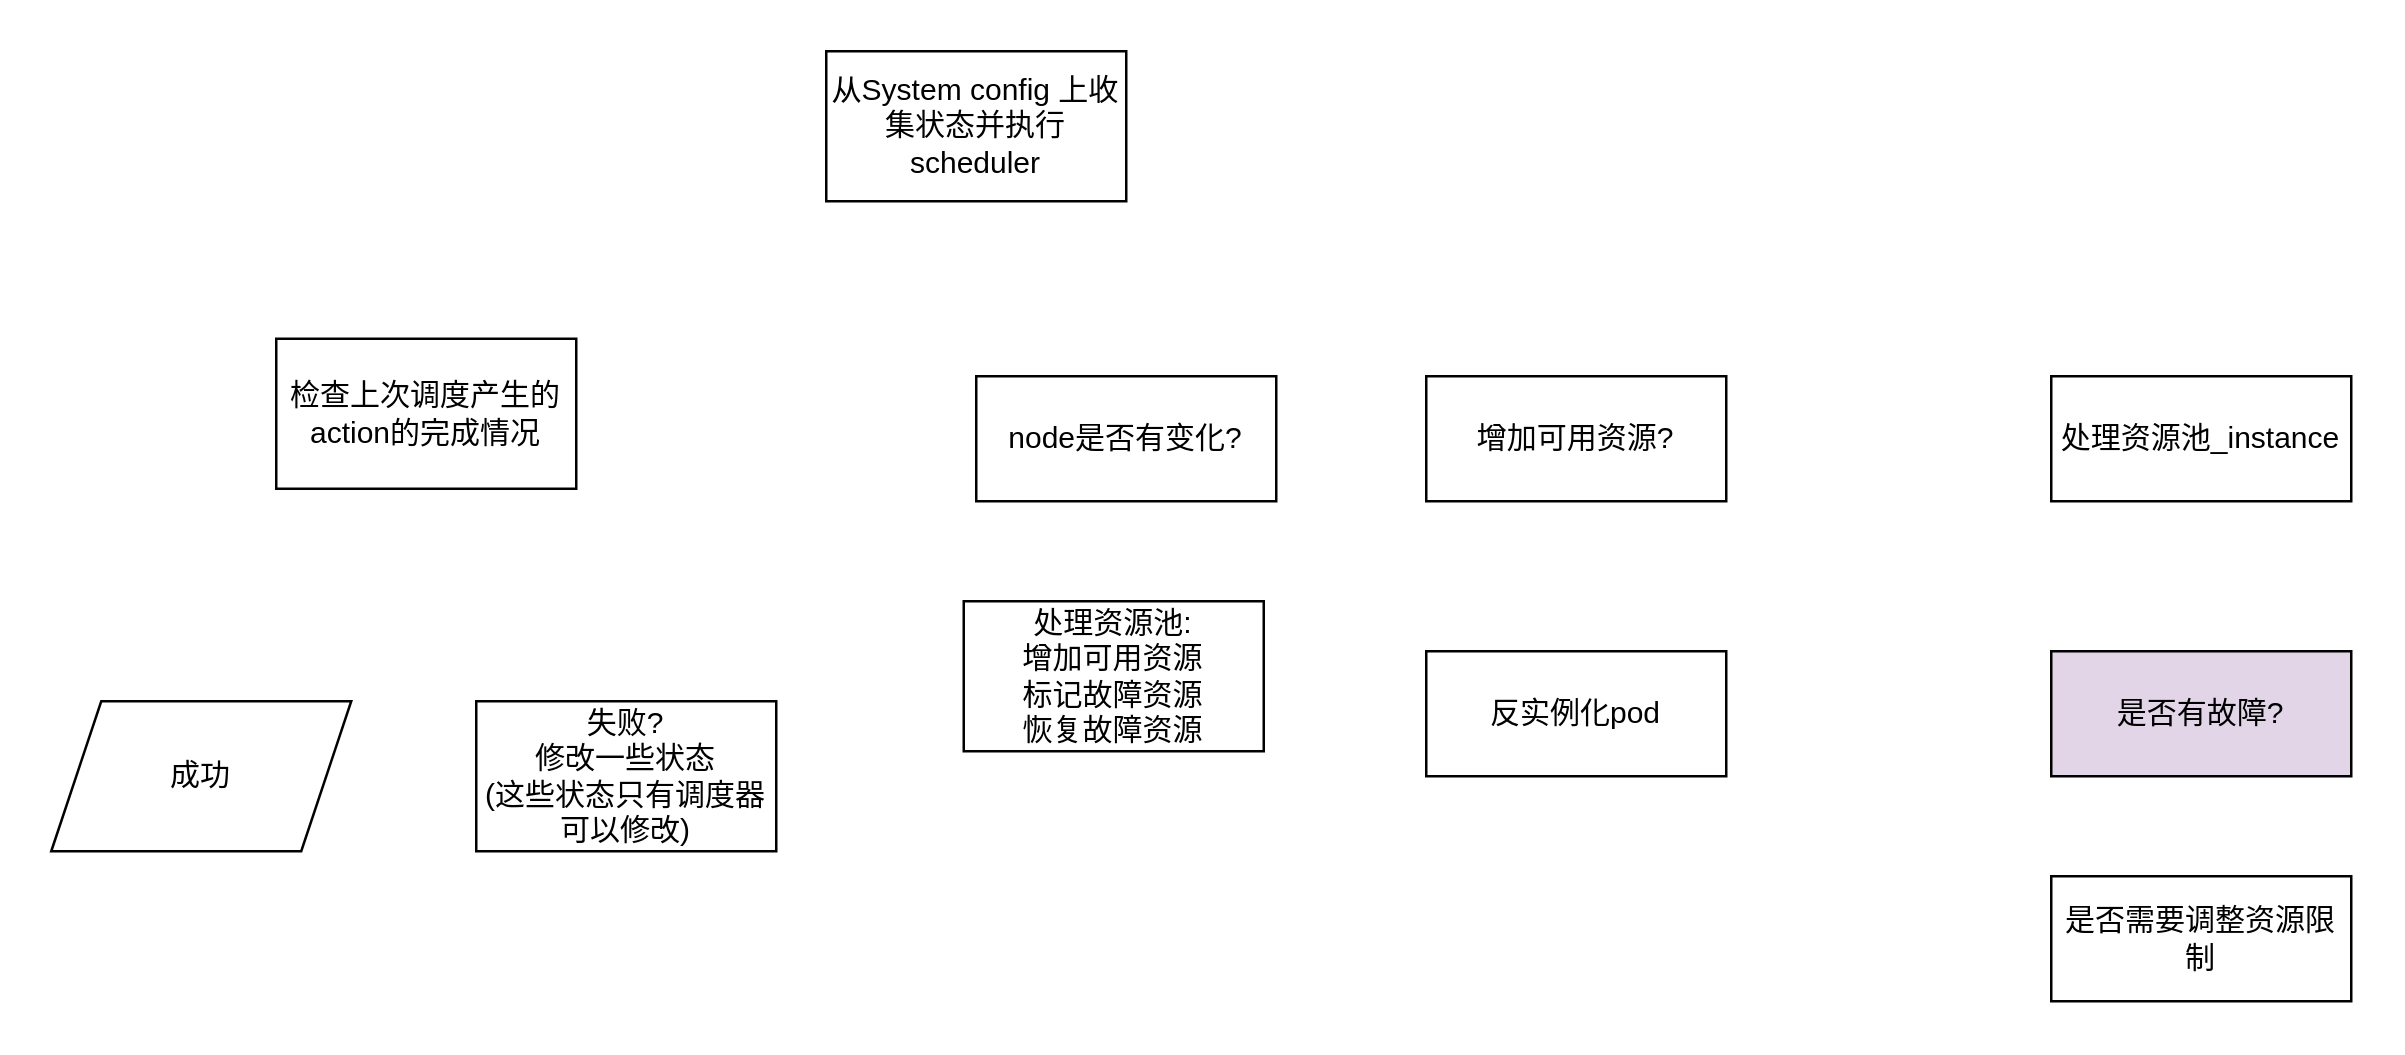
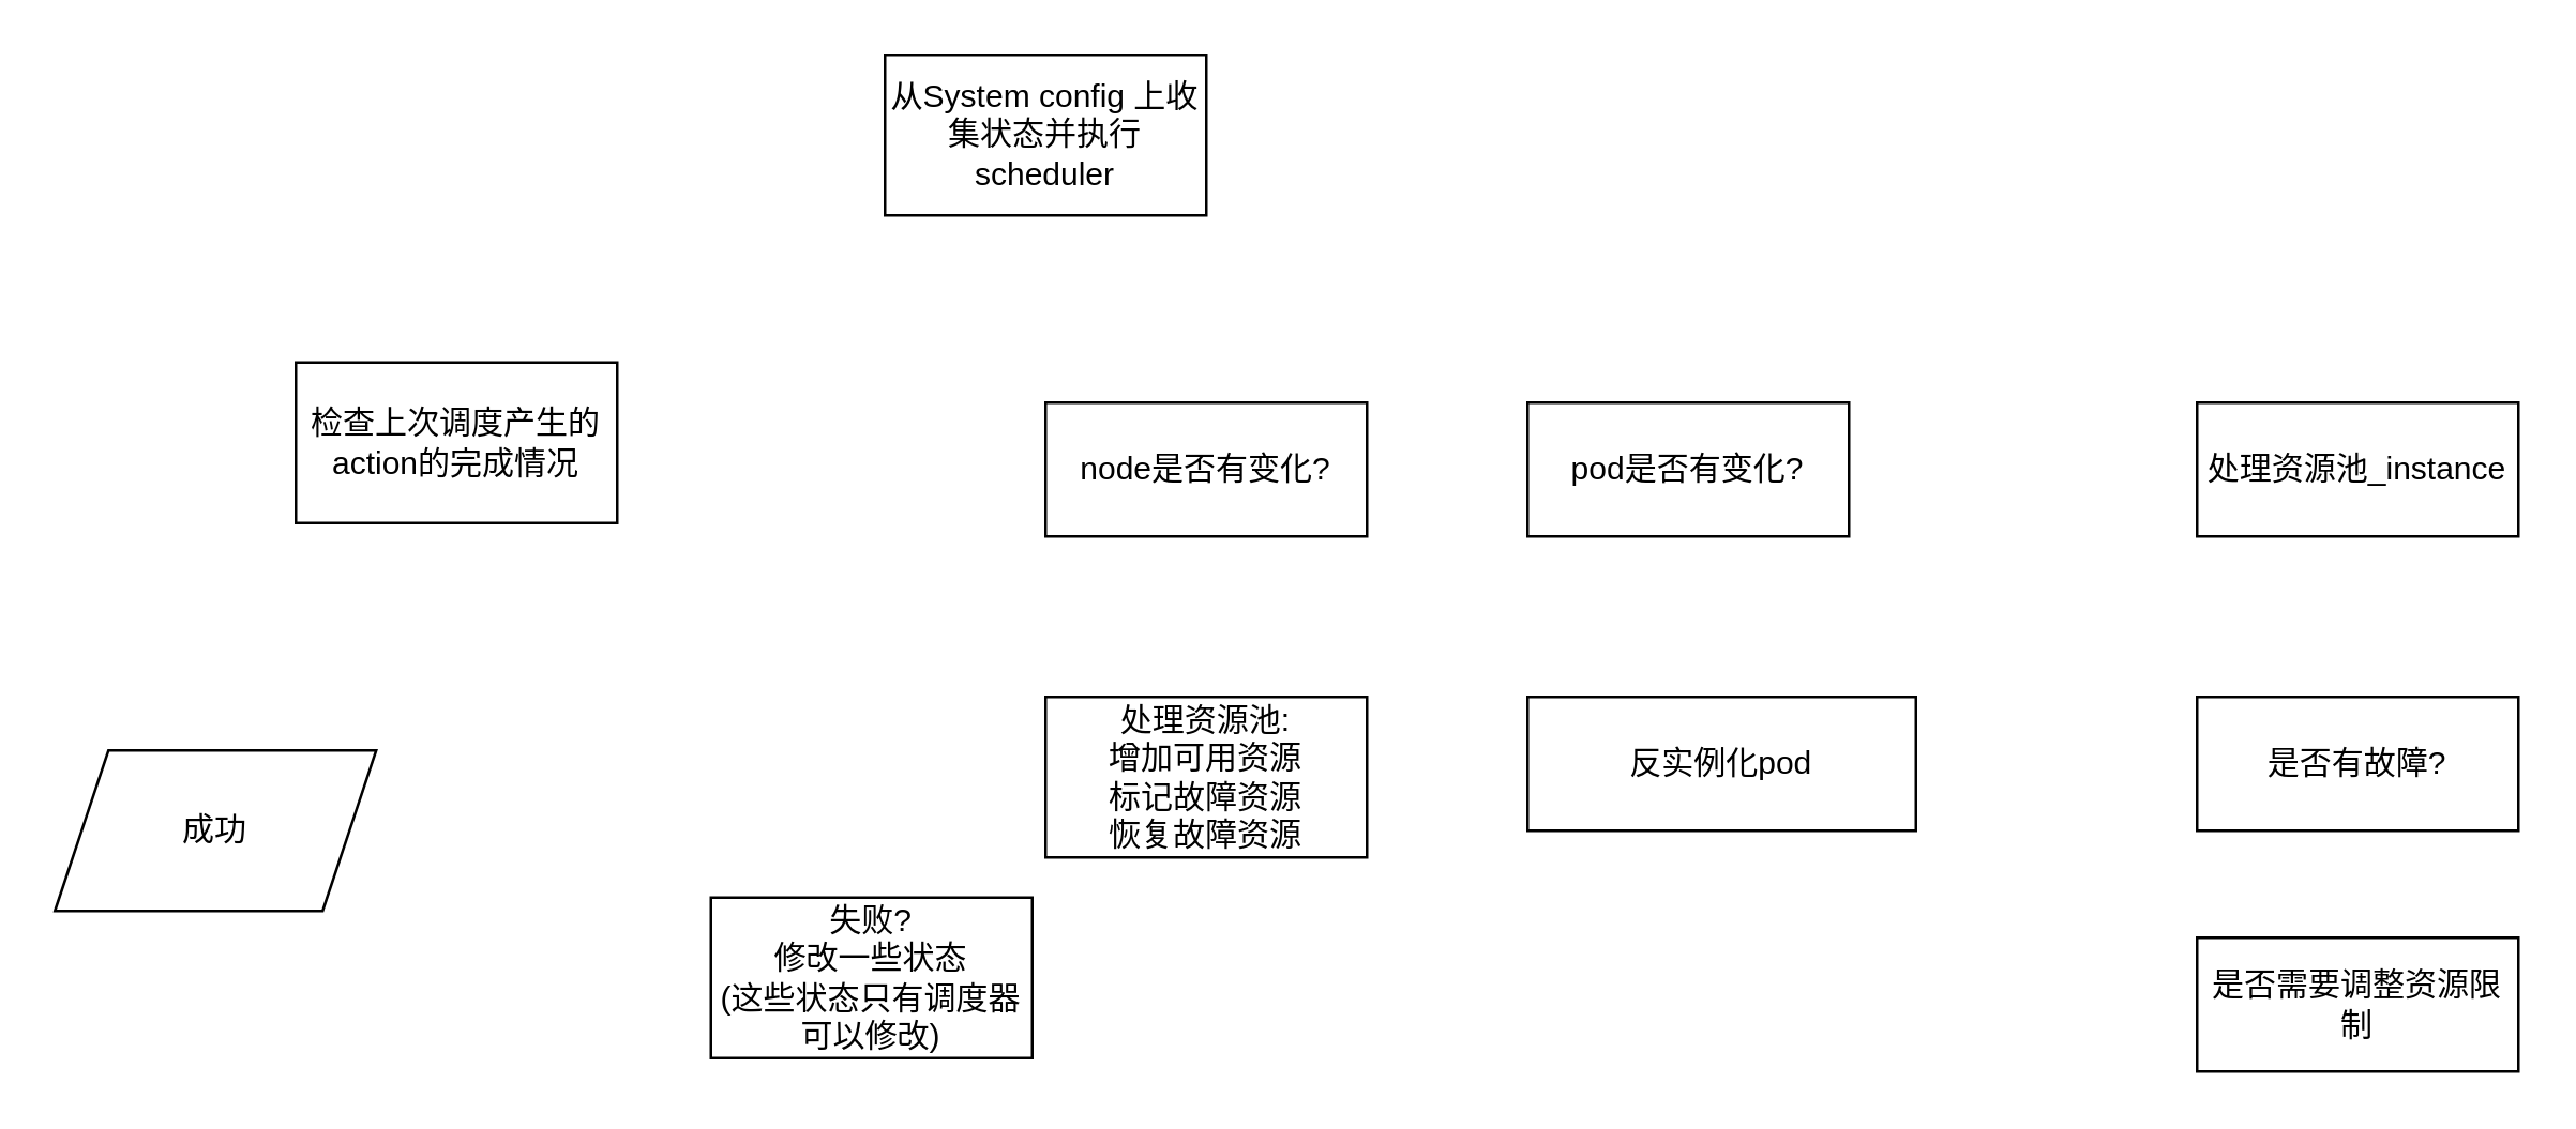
- <mxCell id="8" value="增加可用资源?" style="rounded=0;whiteSpace=wrap;html=1;" vertex="1" parent="1"><mxGeometry x="570" y="150" width="120" height="50" as="geometry" /></mxCell>
+ <mxCell id="8" value="pod是否有变化?" style="rounded=0;whiteSpace=wrap;html=1;" vertex="1" parent="1"><mxGeometry x="570" y="150" width="120" height="50" as="geometry" /></mxCell>
- <mxCell id="6" value="处理资源池:&lt;br&gt;增加可用资源&lt;br&gt;标记故障资源&lt;br&gt;恢复故障资源" style="rounded=0;whiteSpace=wrap;html=1;" vertex="1" parent="1"><mxGeometry x="385" y="240" width="120" height="60" as="geometry" /></mxCell>
+ <mxCell id="6" value="处理资源池:&lt;br&gt;增加可用资源&lt;br&gt;标记故障资源&lt;br&gt;恢复故障资源" style="rounded=0;whiteSpace=wrap;html=1;" vertex="1" parent="1"><mxGeometry x="390" y="260" width="120" height="60" as="geometry" /></mxCell>
- <mxCell id="9" value="反实例化pod" style="rounded=0;whiteSpace=wrap;html=1;" vertex="1" parent="1"><mxGeometry x="570" y="260" width="120" height="50" as="geometry" /></mxCell>
+ <mxCell id="9" value="反实例化pod" style="rounded=0;whiteSpace=wrap;html=1;" vertex="1" parent="1"><mxGeometry x="570" y="260" width="145" height="50" as="geometry" /></mxCell>
- <mxCell id="11" value="是否有故障?" style="rounded=0;whiteSpace=wrap;html=1;fillColor=#e1d5e7;" vertex="1" parent="1"><mxGeometry x="820" y="260" width="120" height="50" as="geometry" /></mxCell>
+ <mxCell id="11" value="是否有故障?" style="rounded=0;whiteSpace=wrap;html=1;" vertex="1" parent="1"><mxGeometry x="820" y="260" width="120" height="50" as="geometry" /></mxCell>
- <mxCell id="5" value="失败?&lt;br&gt;修改一些状态&lt;br&gt;(这些状态只有调度器可以修改)" style="rounded=0;whiteSpace=wrap;html=1;" vertex="1" parent="1"><mxGeometry x="190" y="280" width="120" height="60" as="geometry" /></mxCell>
+ <mxCell id="5" value="失败?&lt;br&gt;修改一些状态&lt;br&gt;(这些状态只有调度器可以修改)" style="rounded=0;whiteSpace=wrap;html=1;" vertex="1" parent="1"><mxGeometry x="265" y="335" width="120" height="60" as="geometry" /></mxCell>
